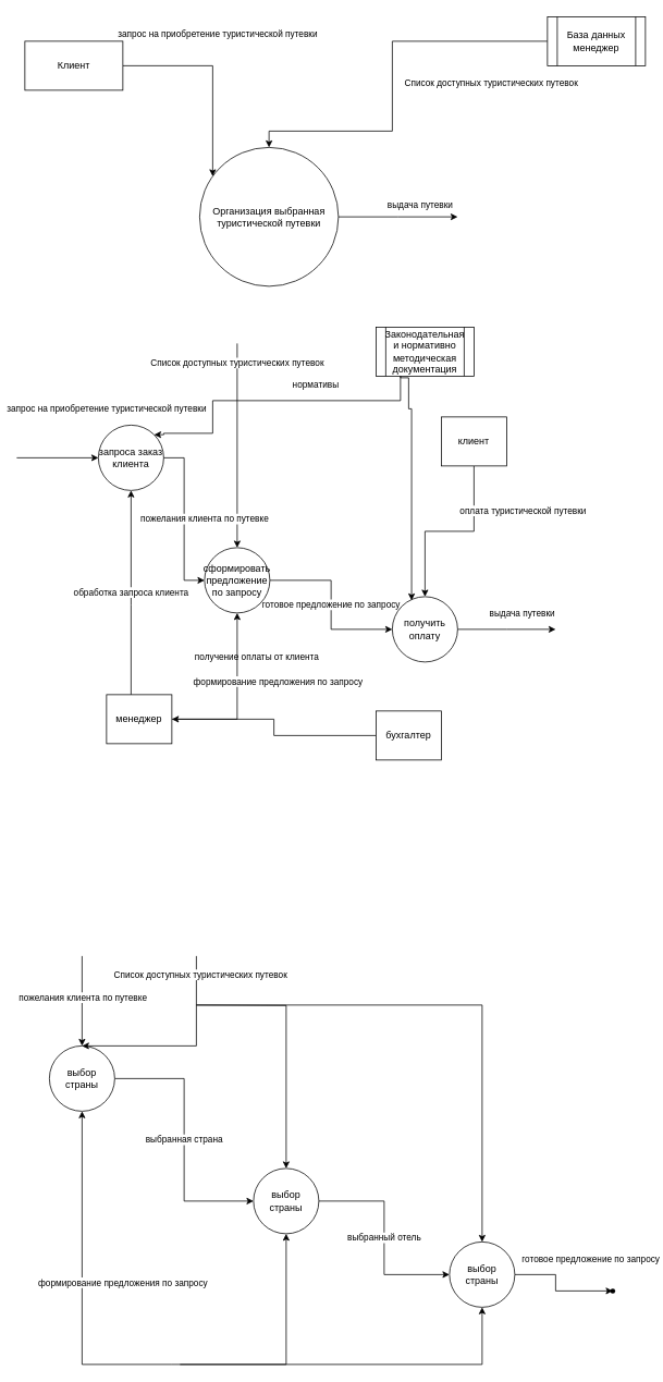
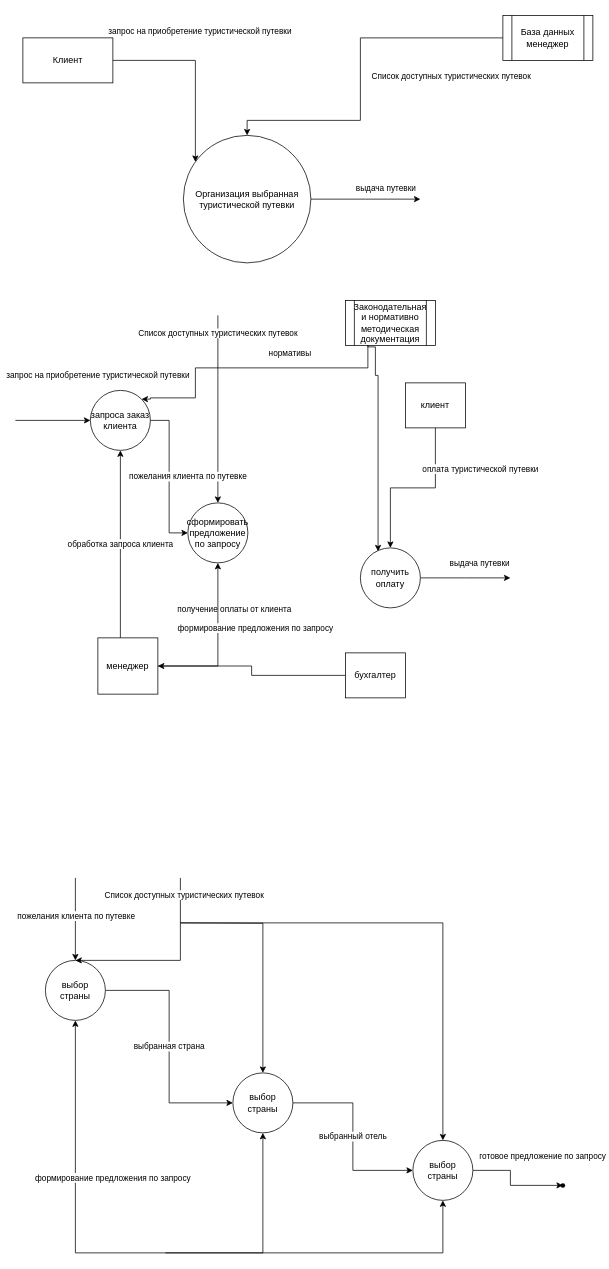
- <mxCell id="11" value="готовое предложение по запросу" style="edgeStyle=orthogonalEdgeStyle;rounded=0;orthogonalLoop=1;jettySize=auto;html=1;" edge="1" parent="1" source="12" target="14"><mxGeometry relative="1" as="geometry"><mxPoint as="offset" /></mxGeometry></mxCell>
- <mxCell id="19" value="менеджер" style="rounded=0;whiteSpace=wrap;html=1;" vertex="1" parent="1"><mxGeometry x="130" y="850" width="80" height="60" as="geometry" /></mxCell>
+ <mxCell id="19" value="менеджер" style="rounded=0;whiteSpace=wrap;html=1;" vertex="1" parent="1"><mxGeometry x="130" y="850" width="80" height="75" as="geometry" /></mxCell>
